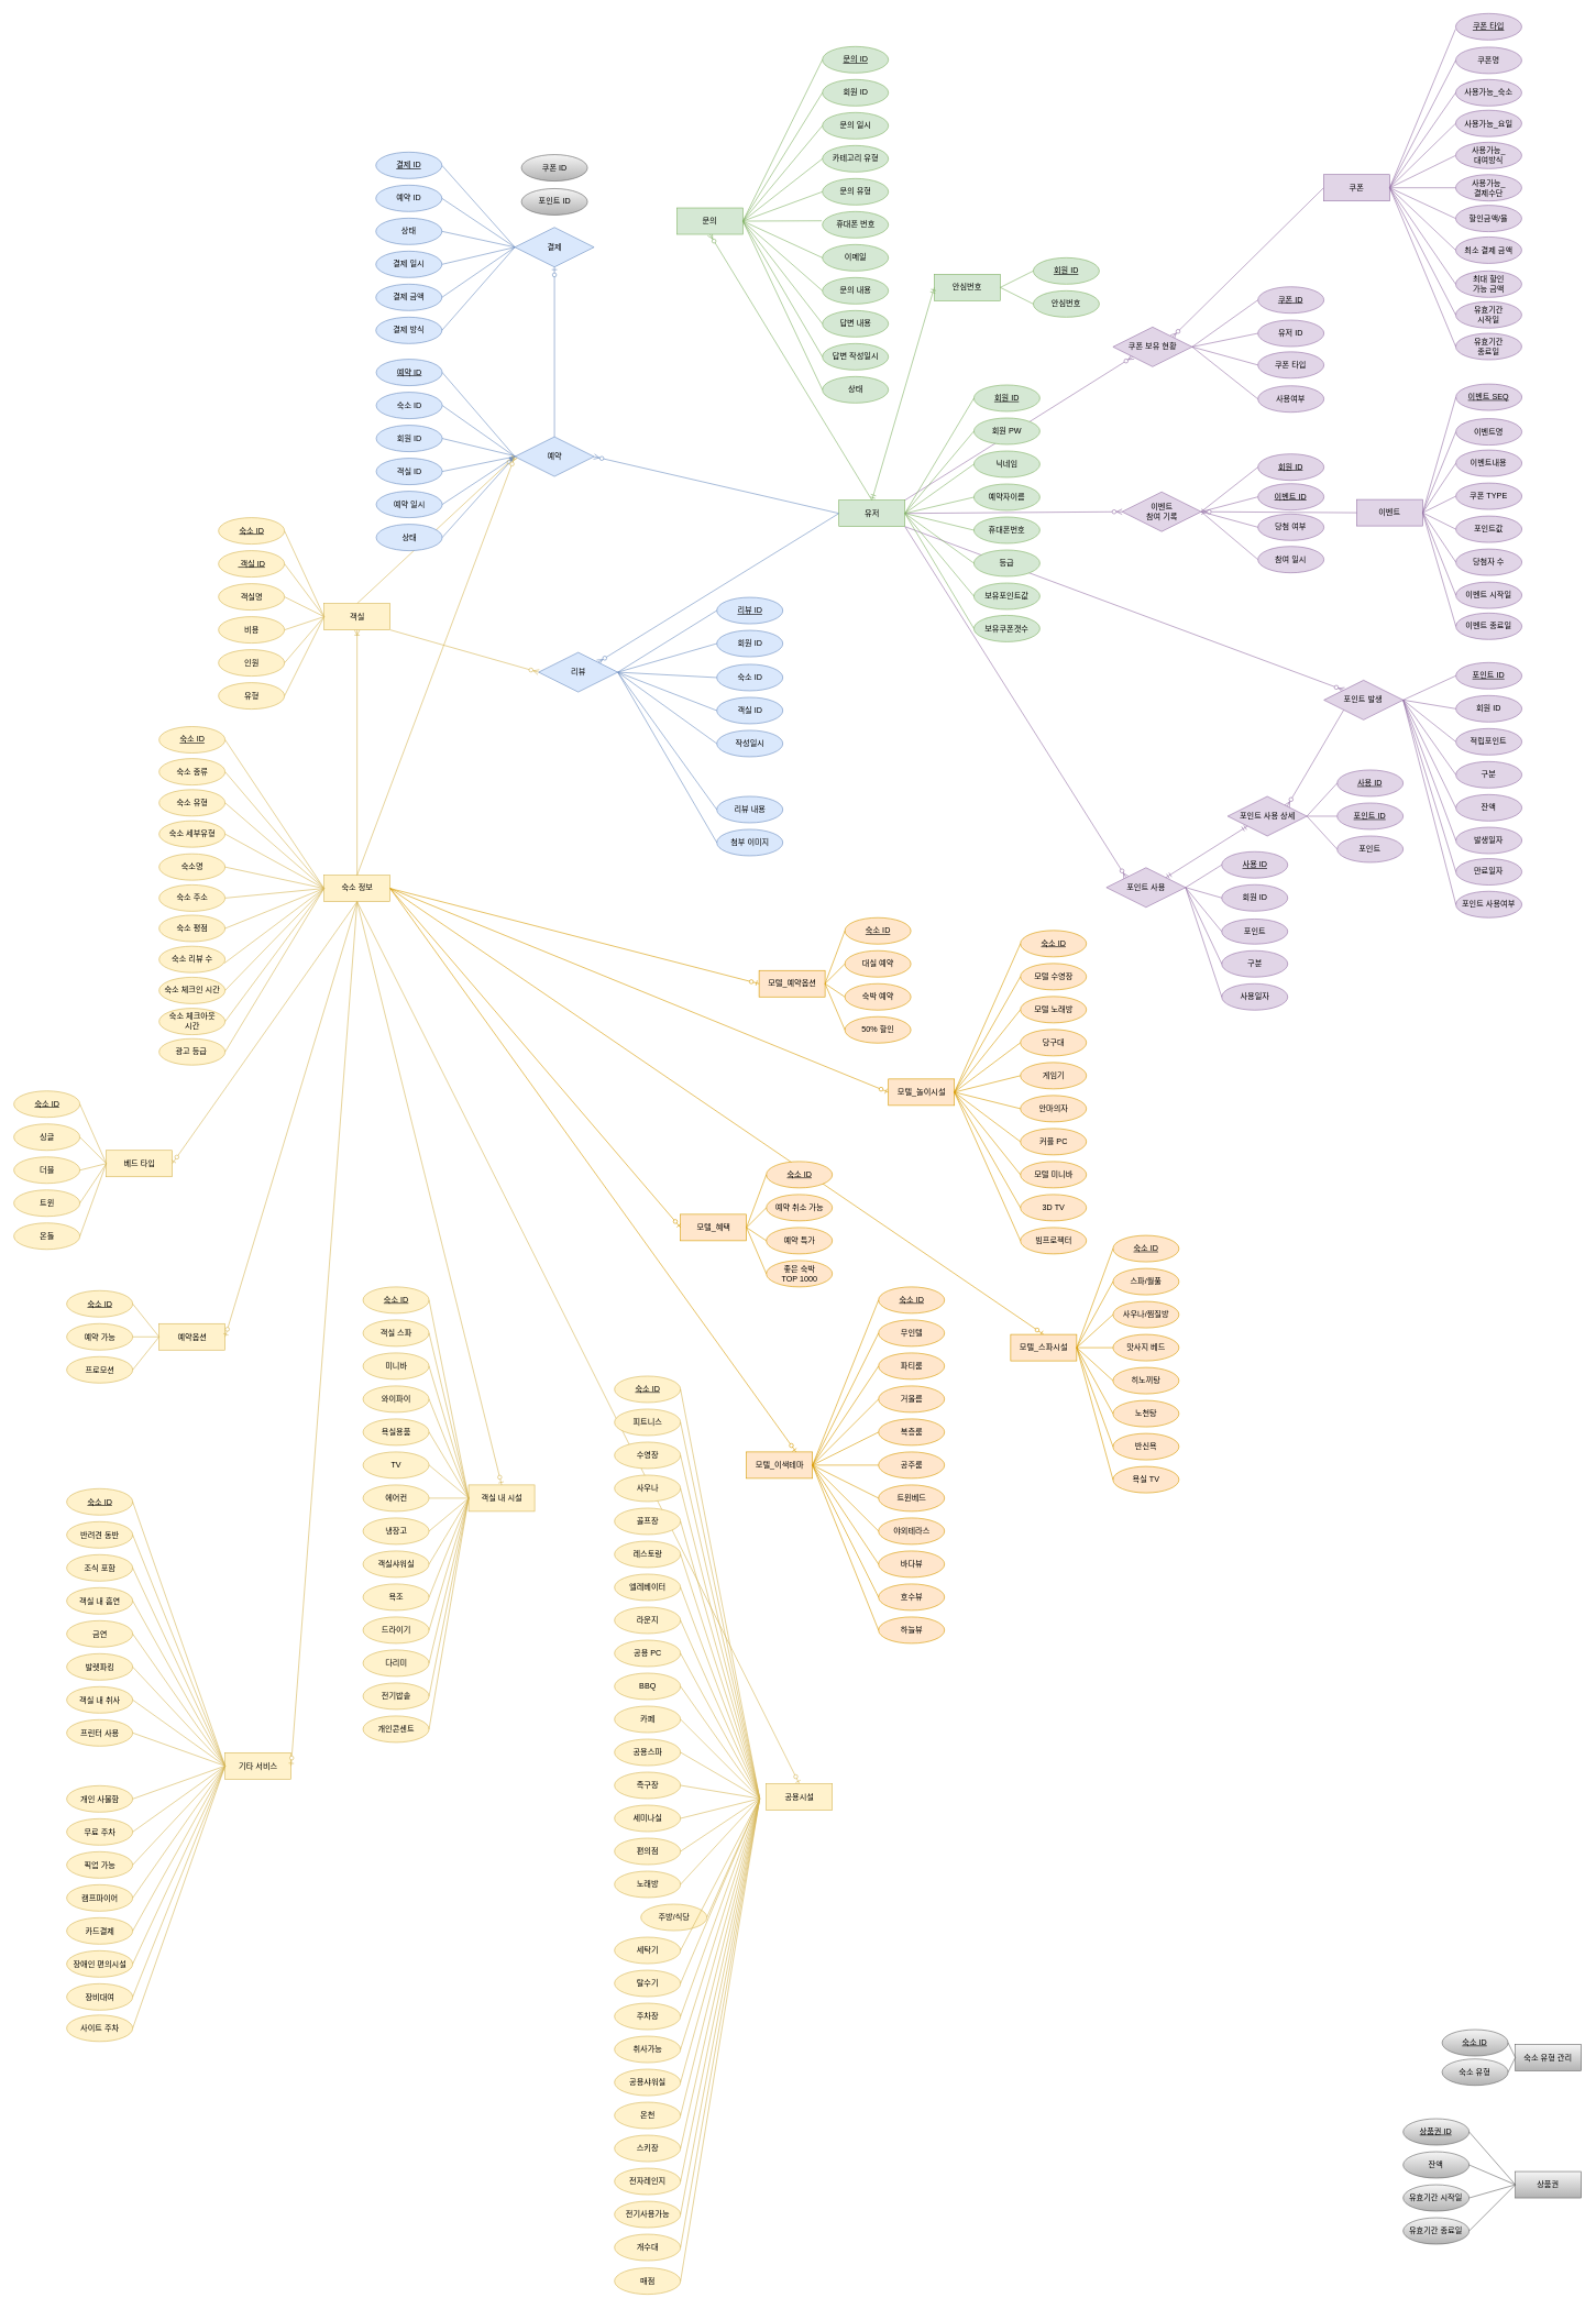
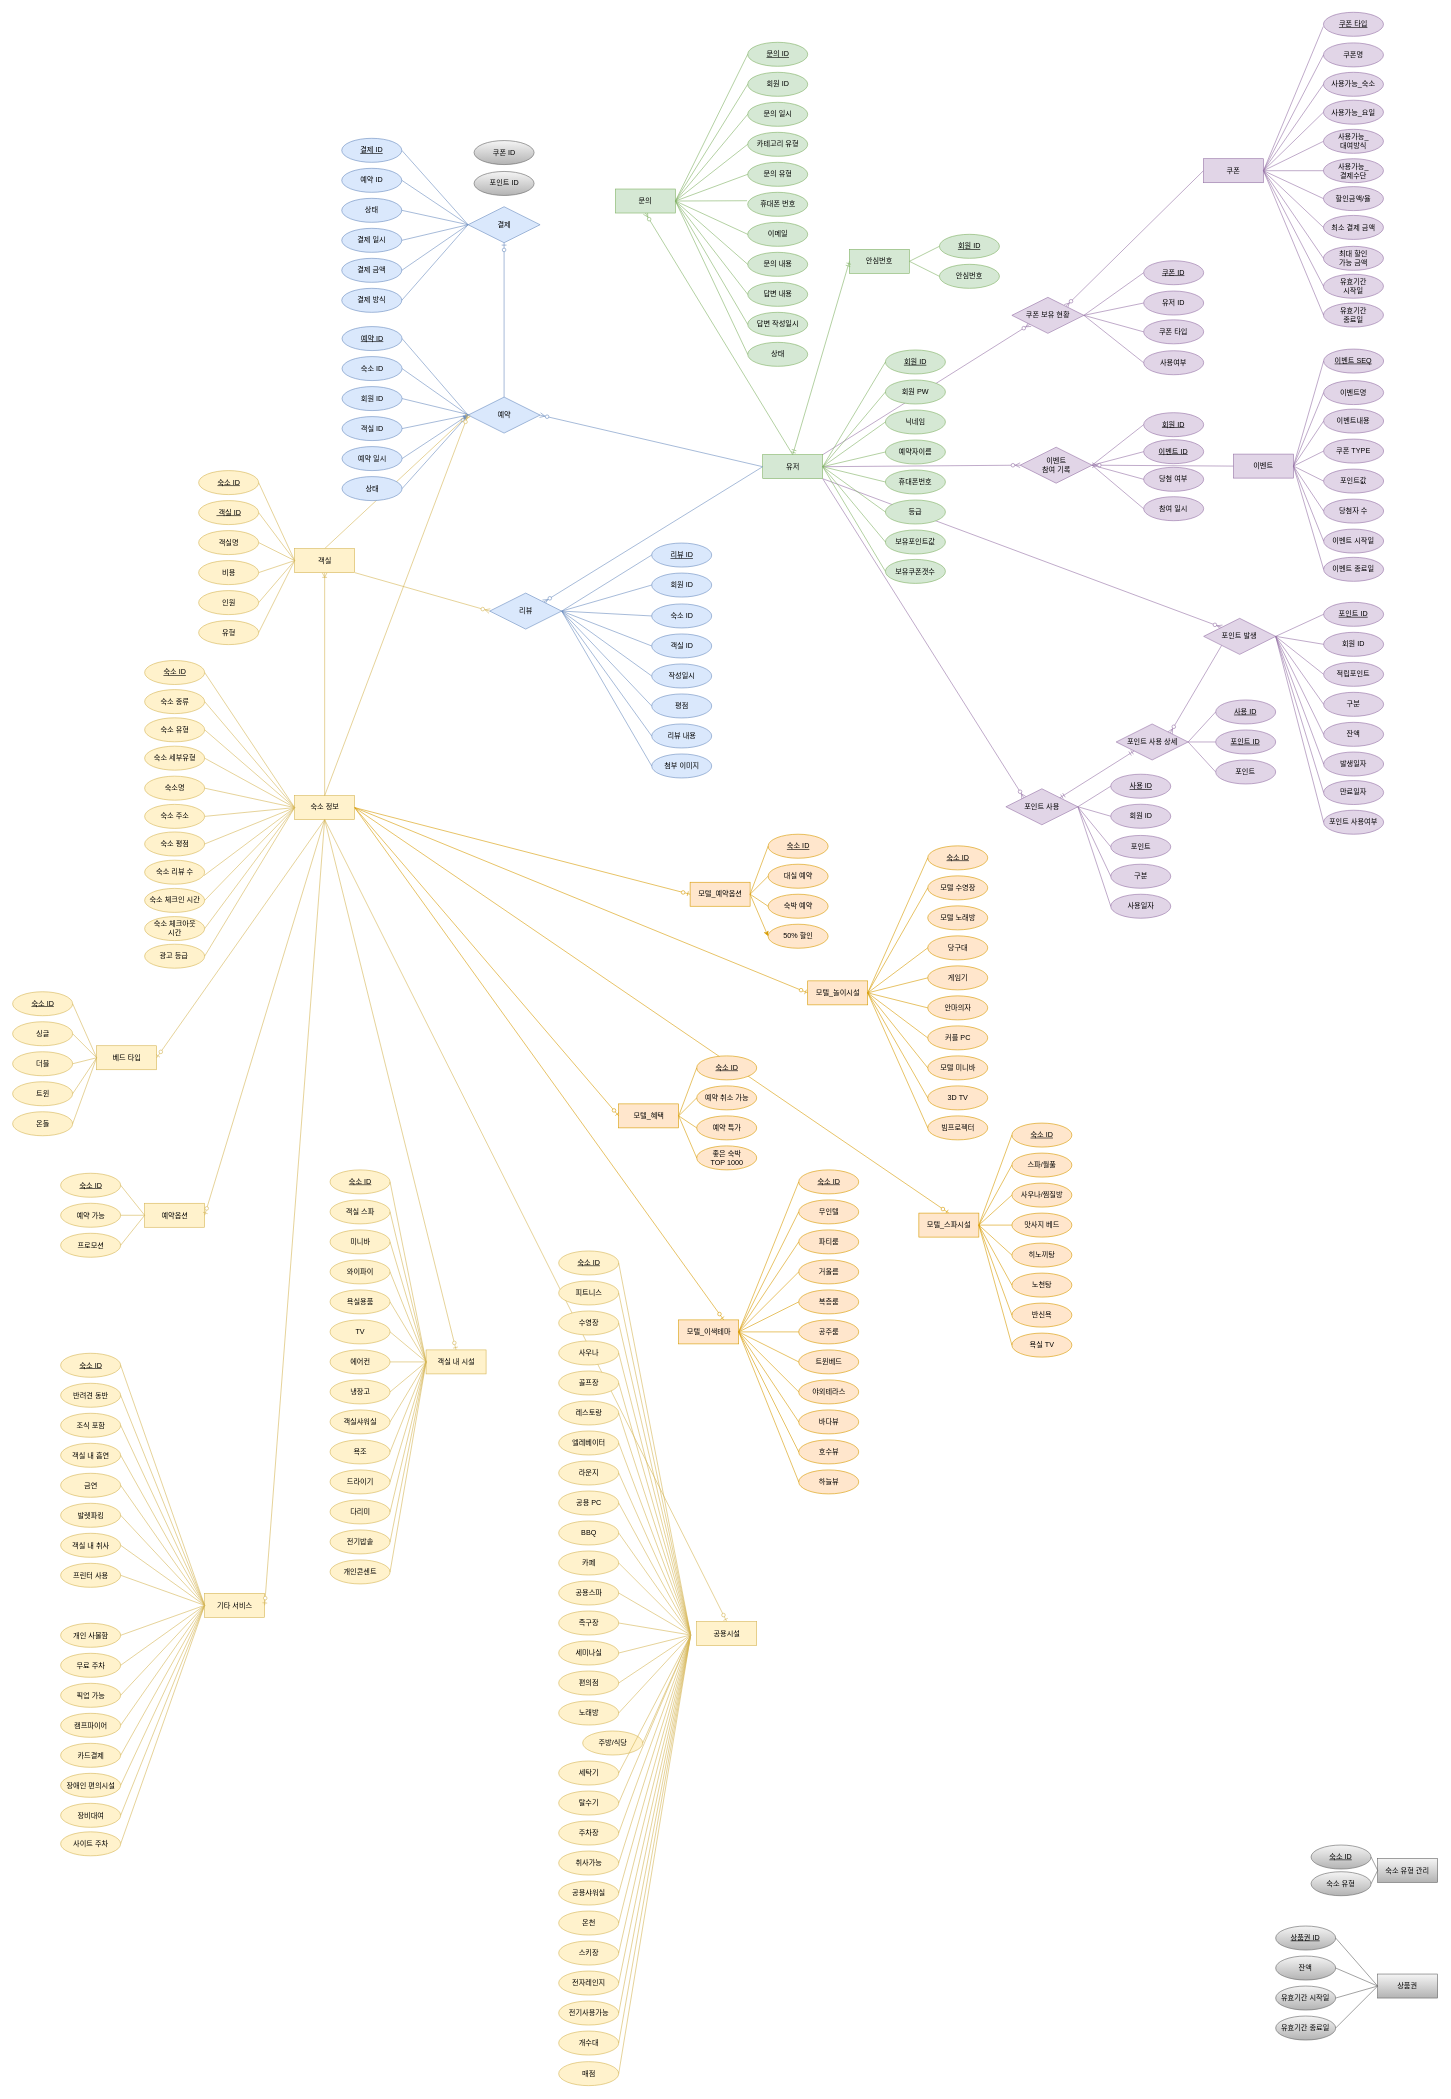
+ <mxCell id="56" value="" style="endArrow=none;html=1;rounded=0;entryX=0;entryY=0.5;entryDx=0;entryDy=0;exitX=1;exitY=0.5;exitDx=0;exitDy=0;fillColor=#dae8fc;strokeColor=#6c8ebf;" parent="1" source="330" target="28" edge="1"><mxGeometry relative="1" as="geometry"><mxPoint x="860.5" y="1117.87" as="sourcePoint" /><mxPoint x="910.5" y="1027.87" as="targetPoint" /></mxGeometry></mxCell>
+ <mxCell id="28" value="평점" style="ellipse;whiteSpace=wrap;html=1;align=center;fillColor=#dae8fc;strokeColor=#6c8ebf;" parent="1" vertex="1"><mxGeometry x="1085.5" y="1156" width="100" height="40" as="geometry" /></mxCell>
- <mxCell id="114" value="" style="endArrow=none;html=1;rounded=0;entryX=0;entryY=0.5;entryDx=0;entryDy=0;exitX=1;exitY=0.5;exitDx=0;exitDy=0;fillColor=#ffe6cc;strokeColor=#d79b00;" parent="1" source="106" target="110" edge="1"><mxGeometry relative="1" as="geometry"><mxPoint x="1259.5" y="1499.75" as="sourcePoint" /><mxPoint x="1289.5" y="1519.75" as="targetPoint" /></mxGeometry></mxCell>
+ <mxCell id="114" value="" style="endArrow=classic;html=1;rounded=0;entryX=0;entryY=0.5;entryDx=0;entryDy=0;exitX=1;exitY=0.5;exitDx=0;exitDy=0;fillColor=#ffe6cc;strokeColor=#d79b00;" parent="1" source="106" target="110" edge="1"><mxGeometry relative="1" as="geometry"><mxPoint x="1259.5" y="1499.75" as="sourcePoint" /><mxPoint x="1289.5" y="1519.75" as="targetPoint" /></mxGeometry></mxCell>
- <mxCell id="131" value="" style="endArrow=none;html=1;rounded=0;entryX=0;entryY=0.5;entryDx=0;entryDy=0;exitX=1;exitY=0.5;exitDx=0;exitDy=0;fillColor=#ffe6cc;strokeColor=#d79b00;" parent="1" source="124" target="127" edge="1"><mxGeometry relative="1" as="geometry"><mxPoint x="1389.5" y="1629.13" as="sourcePoint" /><mxPoint x="1419.5" y="1599.13" as="targetPoint" /></mxGeometry></mxCell>
